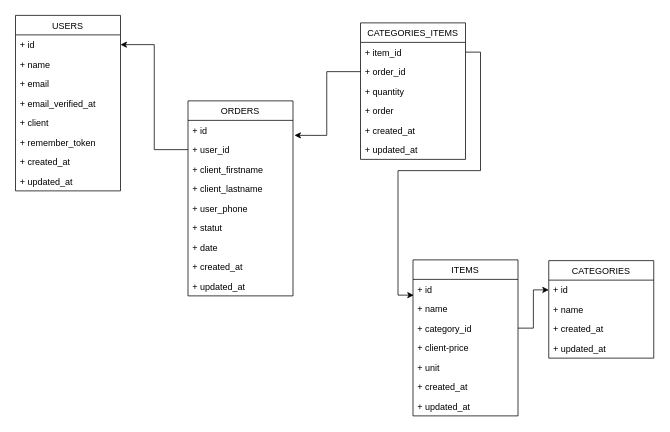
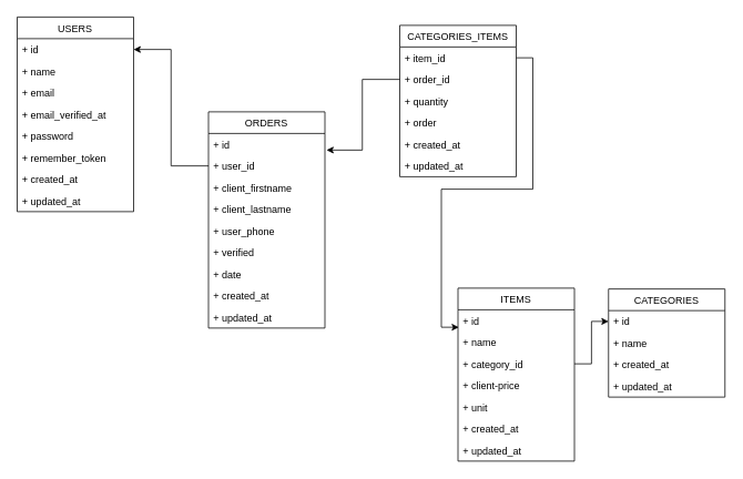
- <mxCell id="7" value="+ client" style="text;strokeColor=none;fillColor=none;align=left;verticalAlign=top;spacingLeft=4;spacingRight=4;overflow=hidden;rotatable=0;points=[[0,0.5],[1,0.5]];portConstraint=eastwest;" parent="2" vertex="1"><mxGeometry y="130" width="140" height="26" as="geometry" /></mxCell>
+ <mxCell id="7" value="+ password" style="text;strokeColor=none;fillColor=none;align=left;verticalAlign=top;spacingLeft=4;spacingRight=4;overflow=hidden;rotatable=0;points=[[0,0.5],[1,0.5]];portConstraint=eastwest;" parent="2" vertex="1"><mxGeometry y="130" width="140" height="26" as="geometry" /></mxCell>
- <mxCell id="17" value="+ statut" style="text;strokeColor=none;fillColor=none;align=left;verticalAlign=top;spacingLeft=4;spacingRight=4;overflow=hidden;rotatable=0;points=[[0,0.5],[1,0.5]];portConstraint=eastwest;" vertex="1" parent="11"><mxGeometry y="156" width="140" height="26" as="geometry" /></mxCell>
+ <mxCell id="17" value="+ verified" style="text;strokeColor=none;fillColor=none;align=left;verticalAlign=top;spacingLeft=4;spacingRight=4;overflow=hidden;rotatable=0;points=[[0,0.5],[1,0.5]];portConstraint=eastwest;" vertex="1" parent="11"><mxGeometry y="156" width="140" height="26" as="geometry" /></mxCell>
